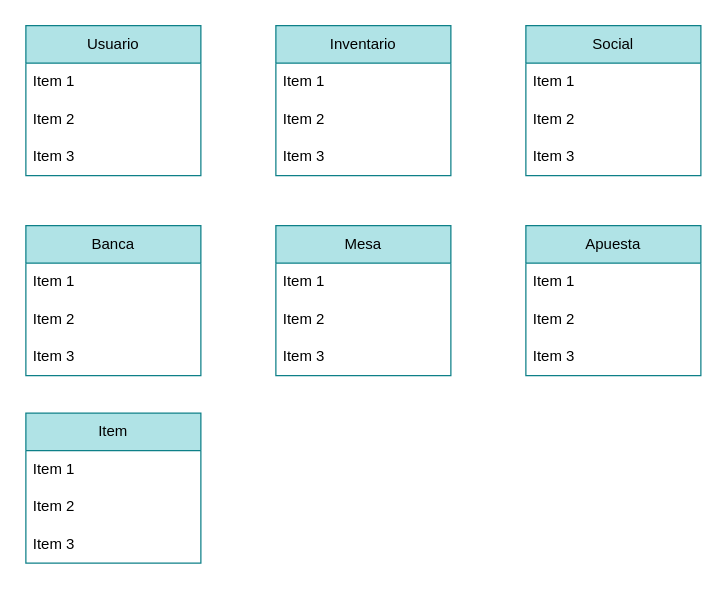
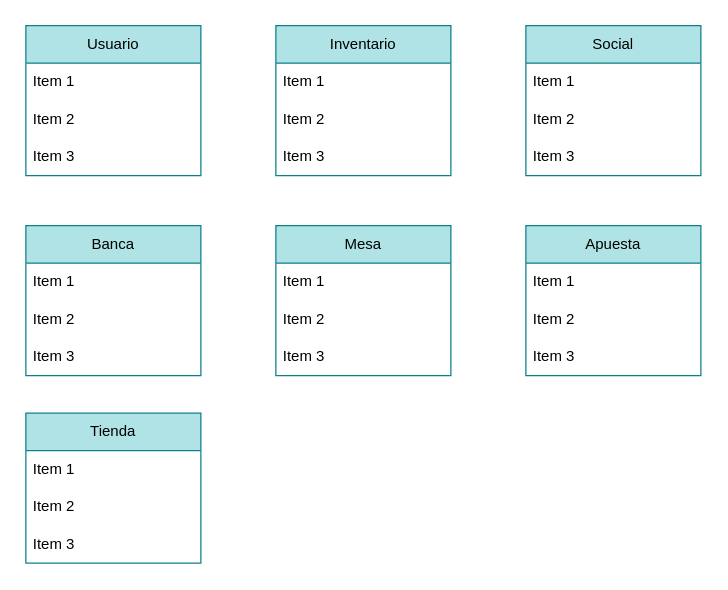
- <mxCell id="26" value="Item" style="swimlane;fontStyle=0;childLayout=stackLayout;horizontal=1;startSize=30;horizontalStack=0;resizeParent=1;resizeParentMax=0;resizeLast=0;collapsible=1;marginBottom=0;whiteSpace=wrap;html=1;fillColor=#b0e3e6;strokeColor=#0e8088;" vertex="1" parent="1"><mxGeometry x="20" y="330" width="140" height="120" as="geometry" /></mxCell>
+ <mxCell id="26" value="Tienda" style="swimlane;fontStyle=0;childLayout=stackLayout;horizontal=1;startSize=30;horizontalStack=0;resizeParent=1;resizeParentMax=0;resizeLast=0;collapsible=1;marginBottom=0;whiteSpace=wrap;html=1;fillColor=#b0e3e6;strokeColor=#0e8088;" vertex="1" parent="1"><mxGeometry x="20" y="330" width="140" height="120" as="geometry" /></mxCell>
